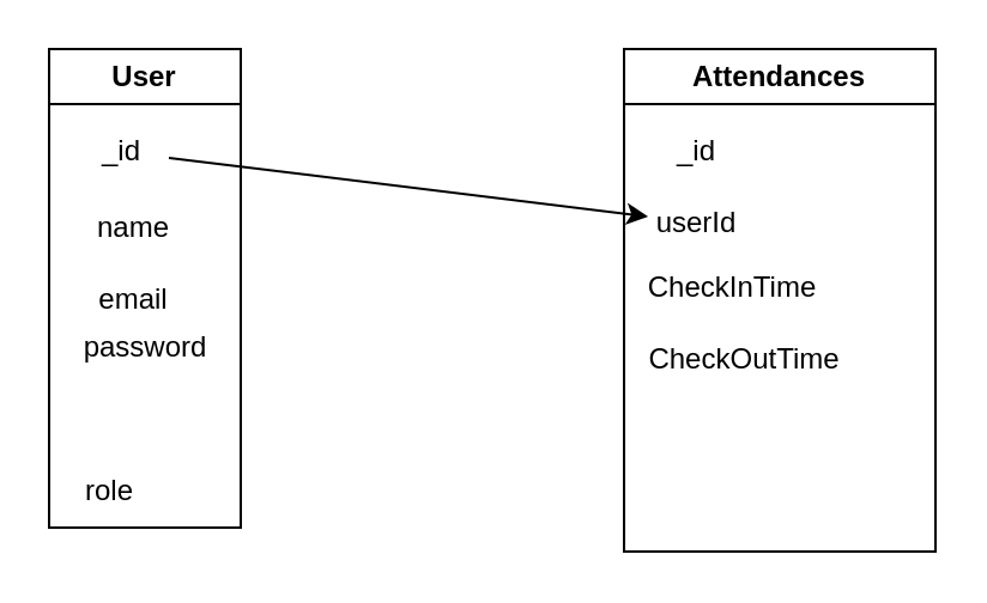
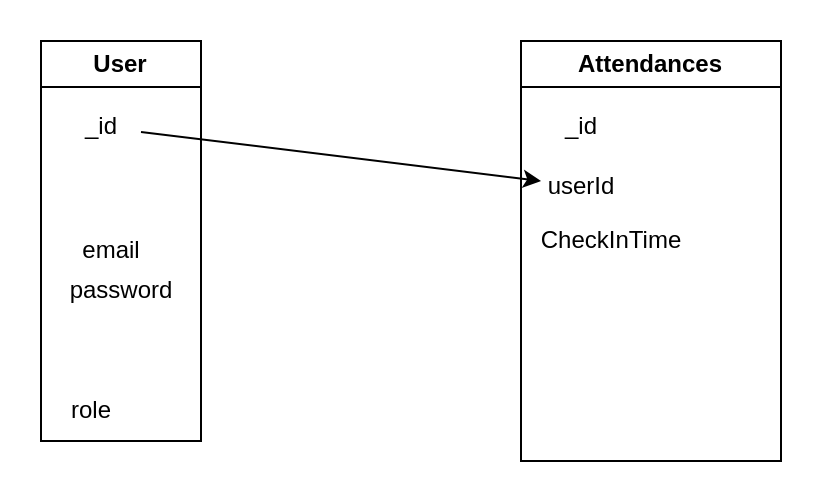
- <mxCell id="6" value="name" style="text;html=1;align=center;verticalAlign=middle;resizable=0;points=[];autosize=1;strokeColor=none;fillColor=none;" vertex="1" parent="2"><mxGeometry x="10" y="60" width="50" height="30" as="geometry" /></mxCell>
- <mxCell id="11" value="CheckOutTime" style="text;html=1;align=center;verticalAlign=middle;resizable=0;points=[];autosize=1;strokeColor=none;fillColor=none;" vertex="1" parent="8"><mxGeometry y="115" width="100" height="30" as="geometry" /></mxCell>
